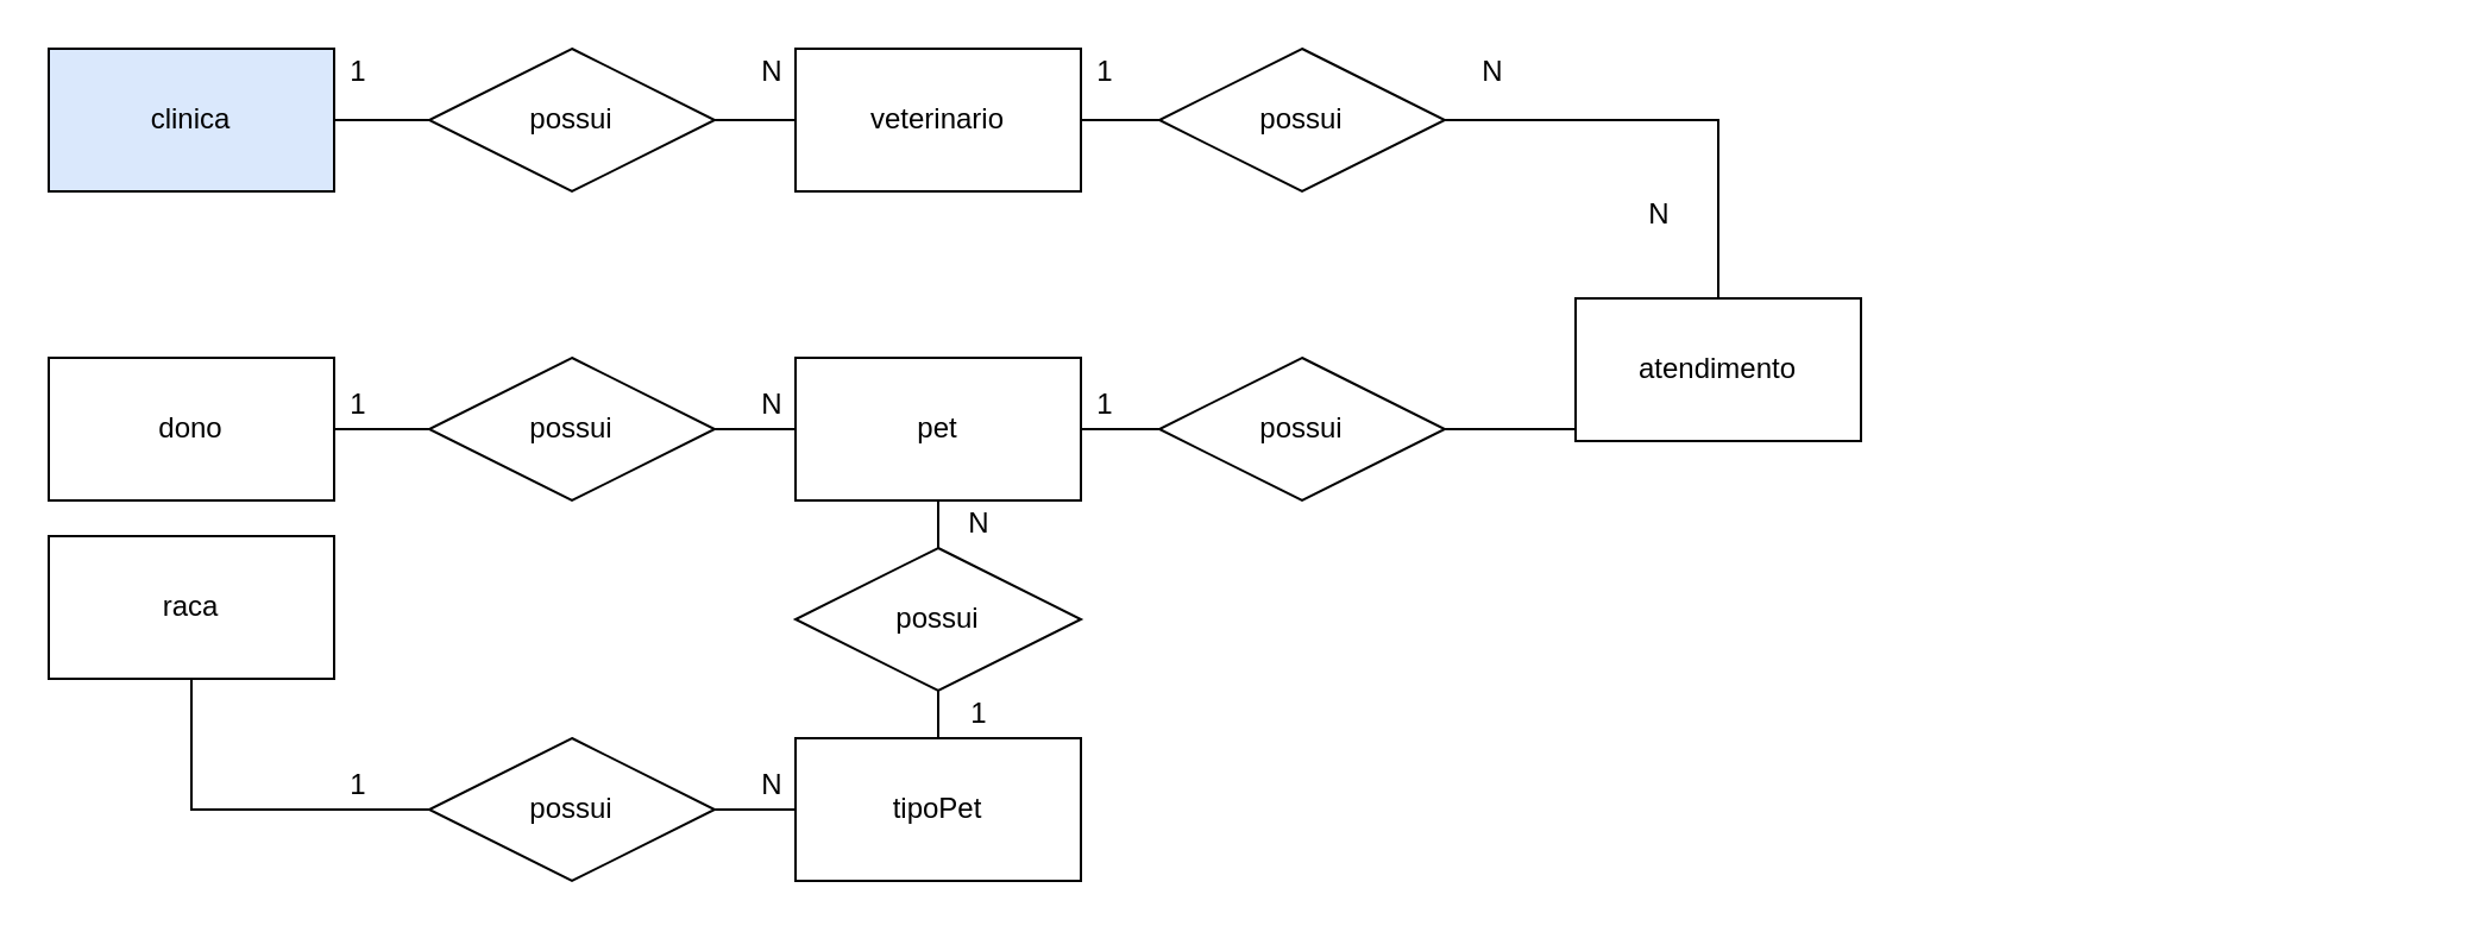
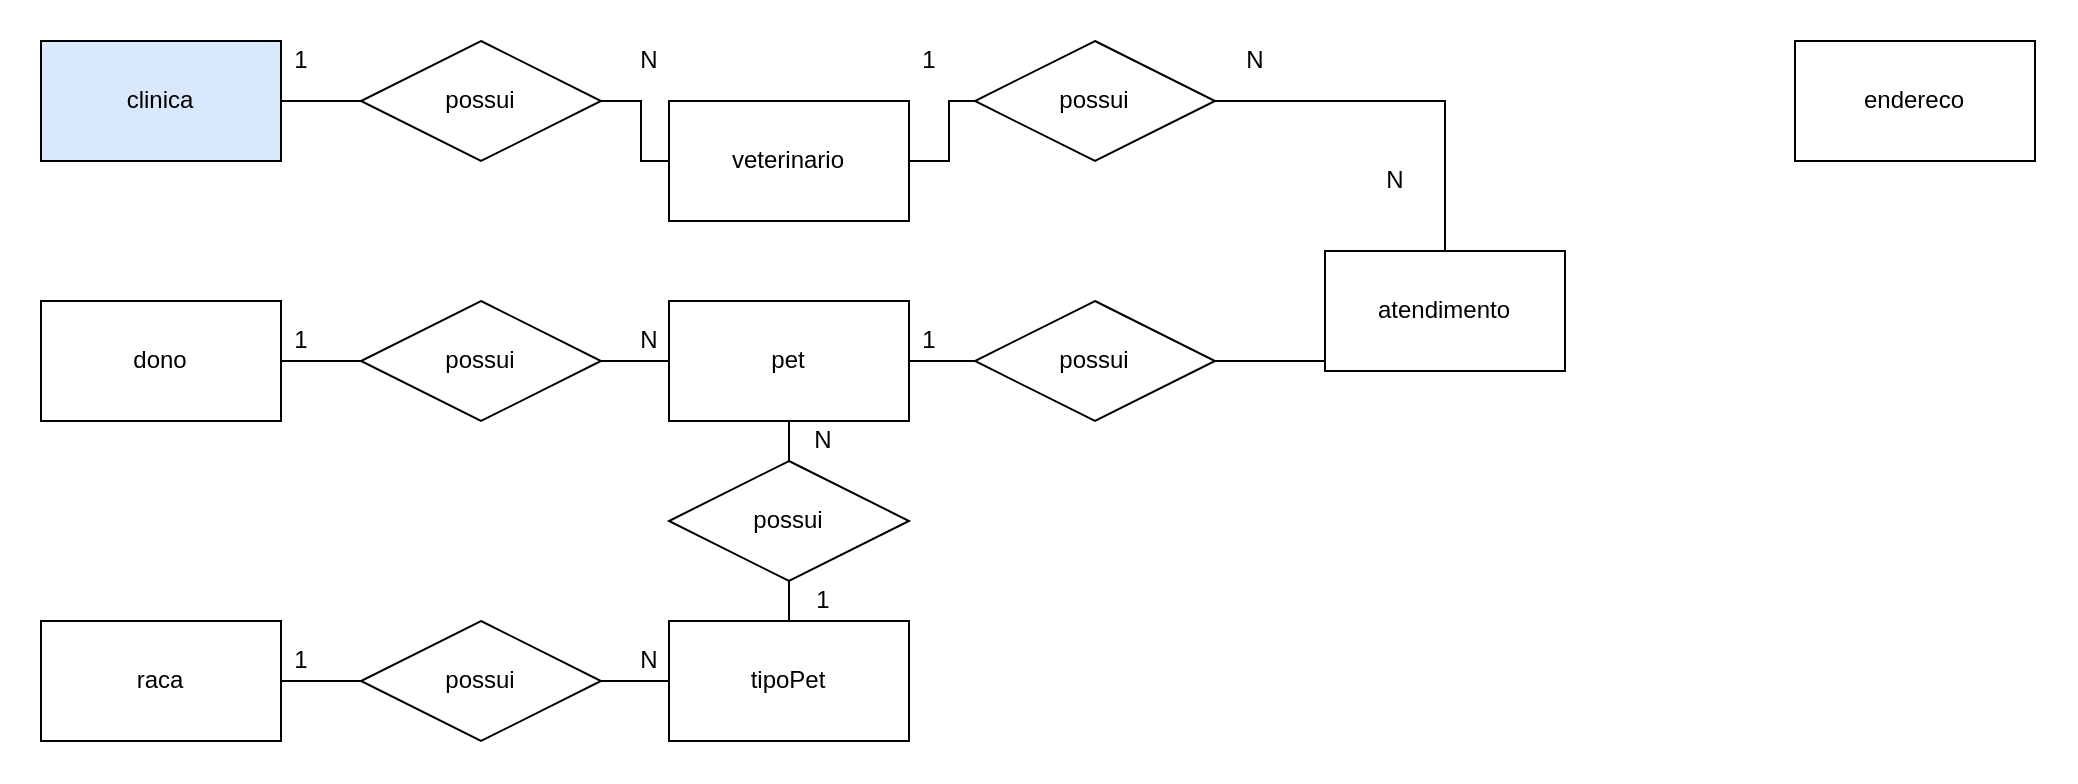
- <mxCell id="5" value="veterinario" style="rounded=0;whiteSpace=wrap;html=1;" parent="1" vertex="1"><mxGeometry x="334" y="20" width="120" height="60" as="geometry" /></mxCell>
+ <mxCell id="5" value="veterinario" style="rounded=0;whiteSpace=wrap;html=1;" parent="1" vertex="1"><mxGeometry x="334" y="50" width="120" height="60" as="geometry" /></mxCell>
+ <mxCell id="13" value="endereco" style="rounded=0;whiteSpace=wrap;html=1;" vertex="1" parent="1"><mxGeometry x="897" y="20" width="120" height="60" as="geometry" /></mxCell>
- <mxCell id="8" value="raca" style="rounded=0;whiteSpace=wrap;html=1;" parent="1" vertex="1"><mxGeometry x="20" y="225" width="120" height="60" as="geometry" /></mxCell>
+ <mxCell id="8" value="raca" style="rounded=0;whiteSpace=wrap;html=1;" parent="1" vertex="1"><mxGeometry x="20" y="310" width="120" height="60" as="geometry" /></mxCell>
